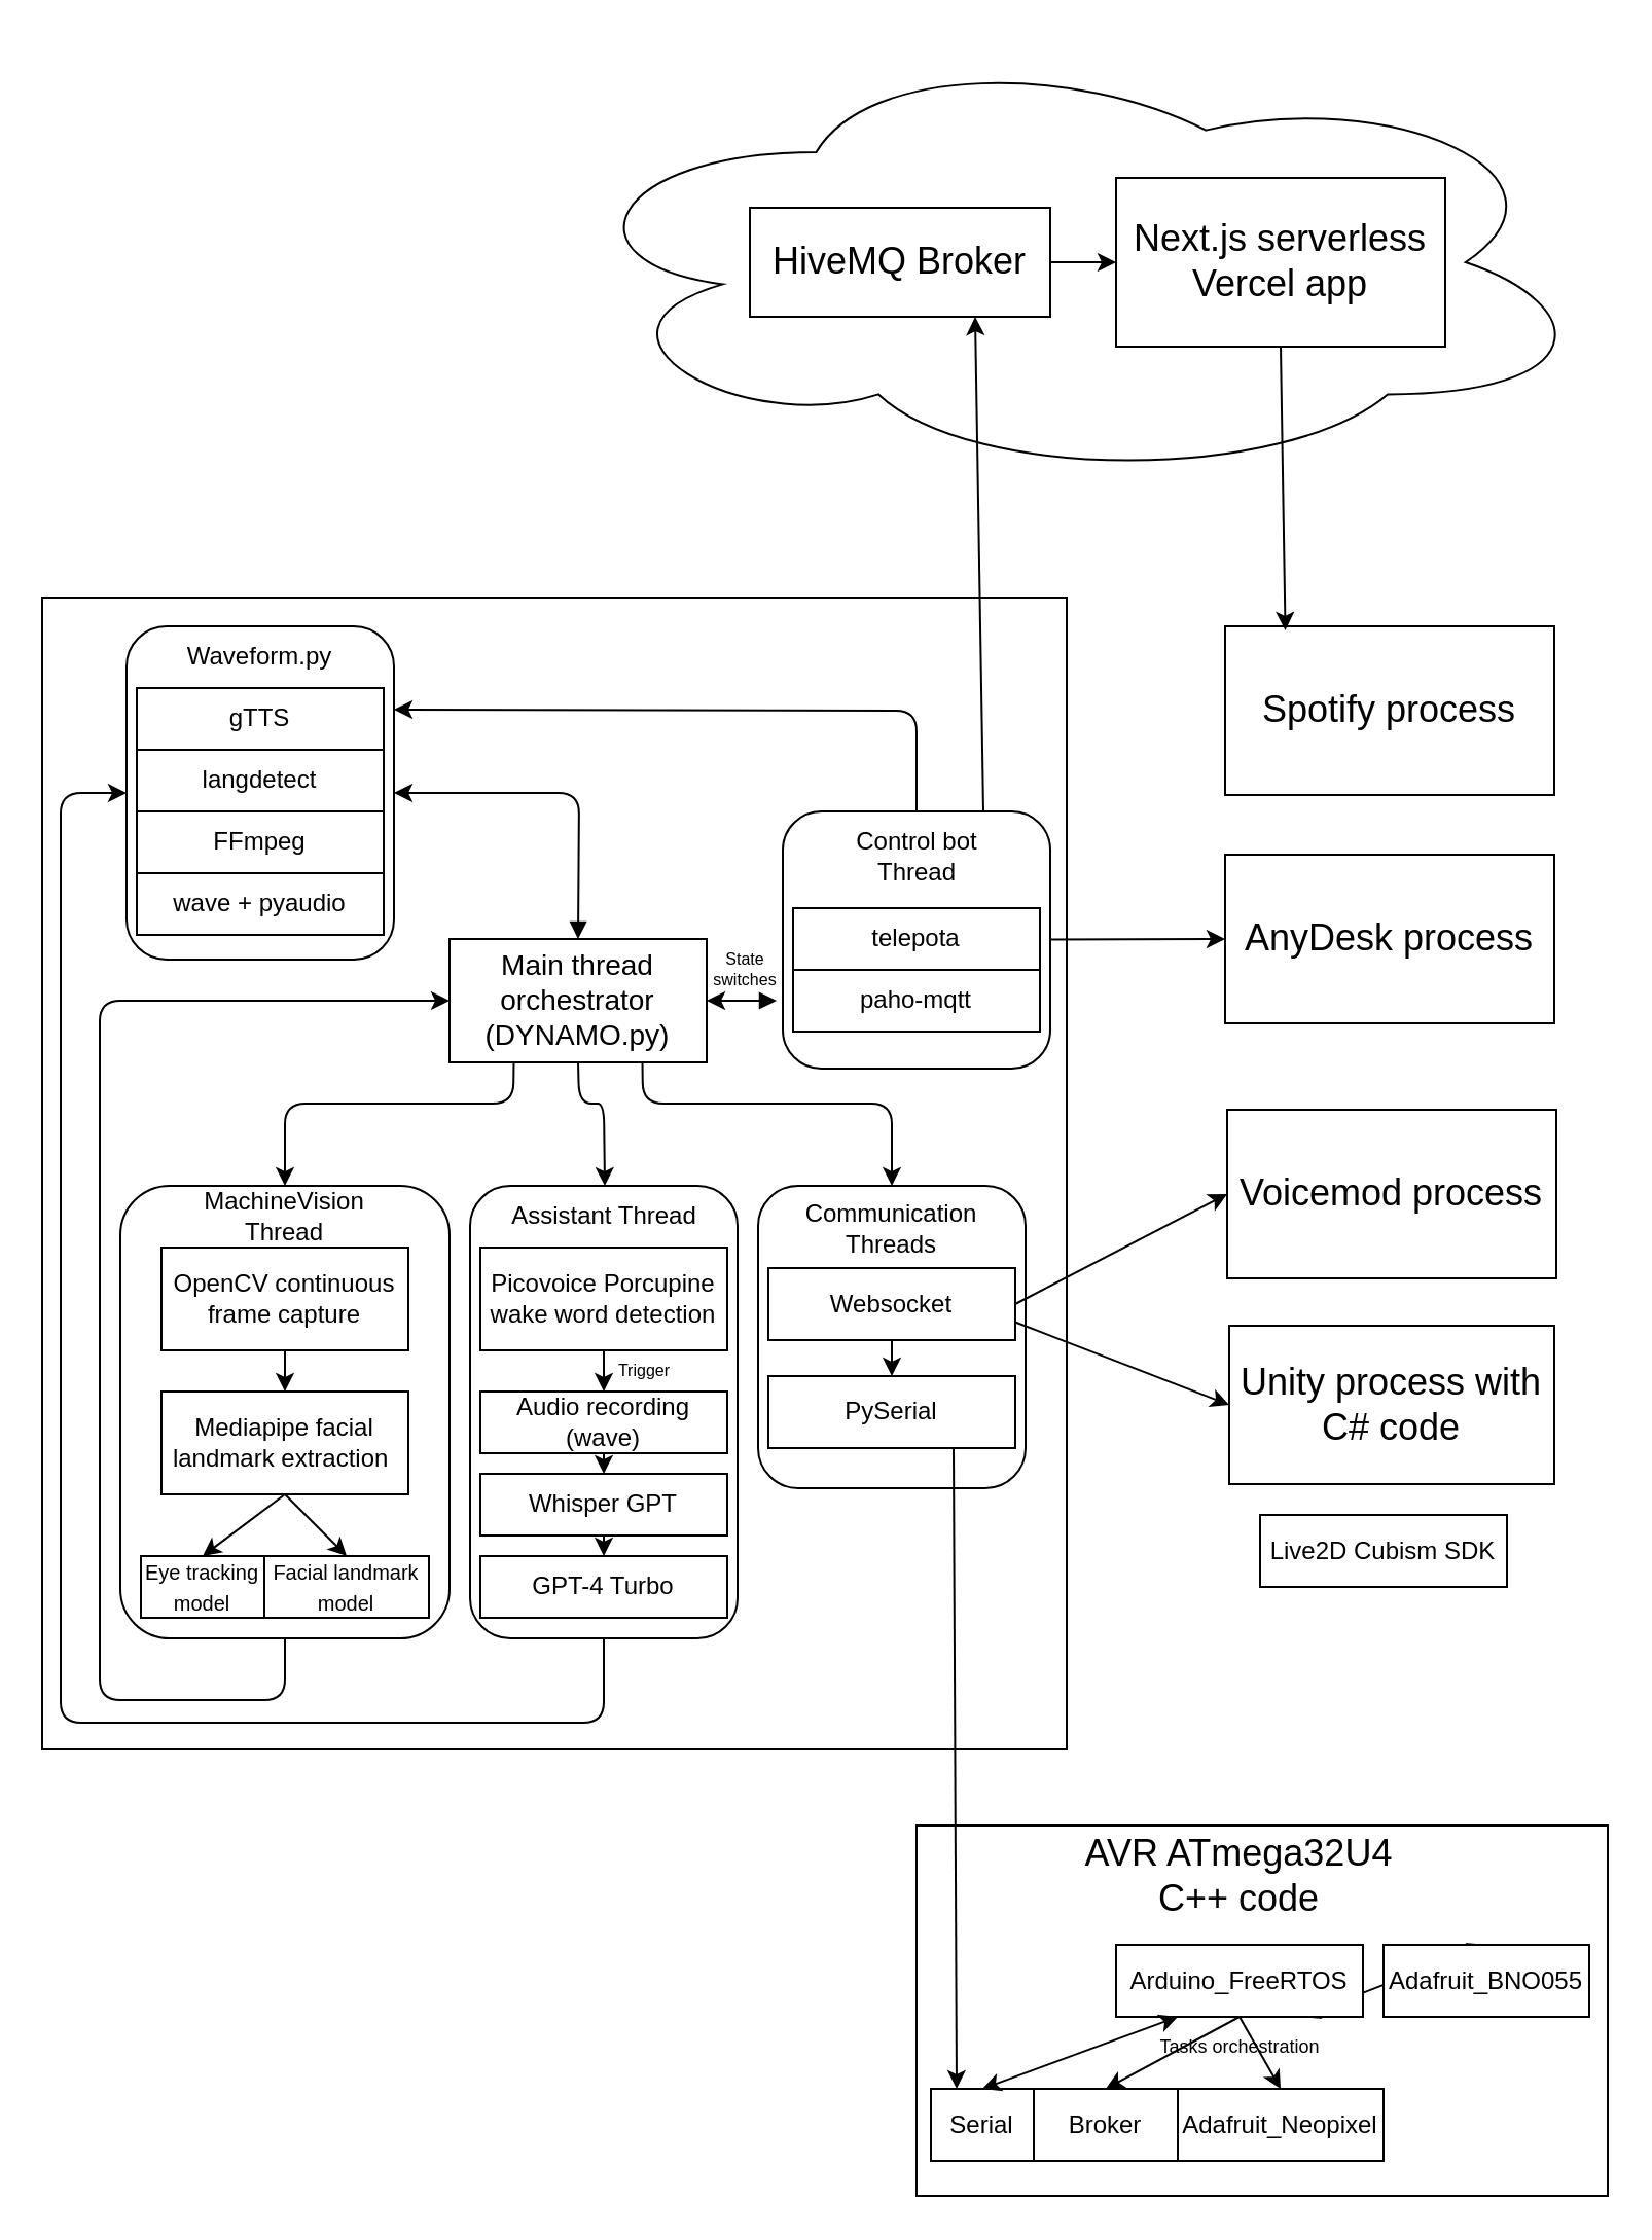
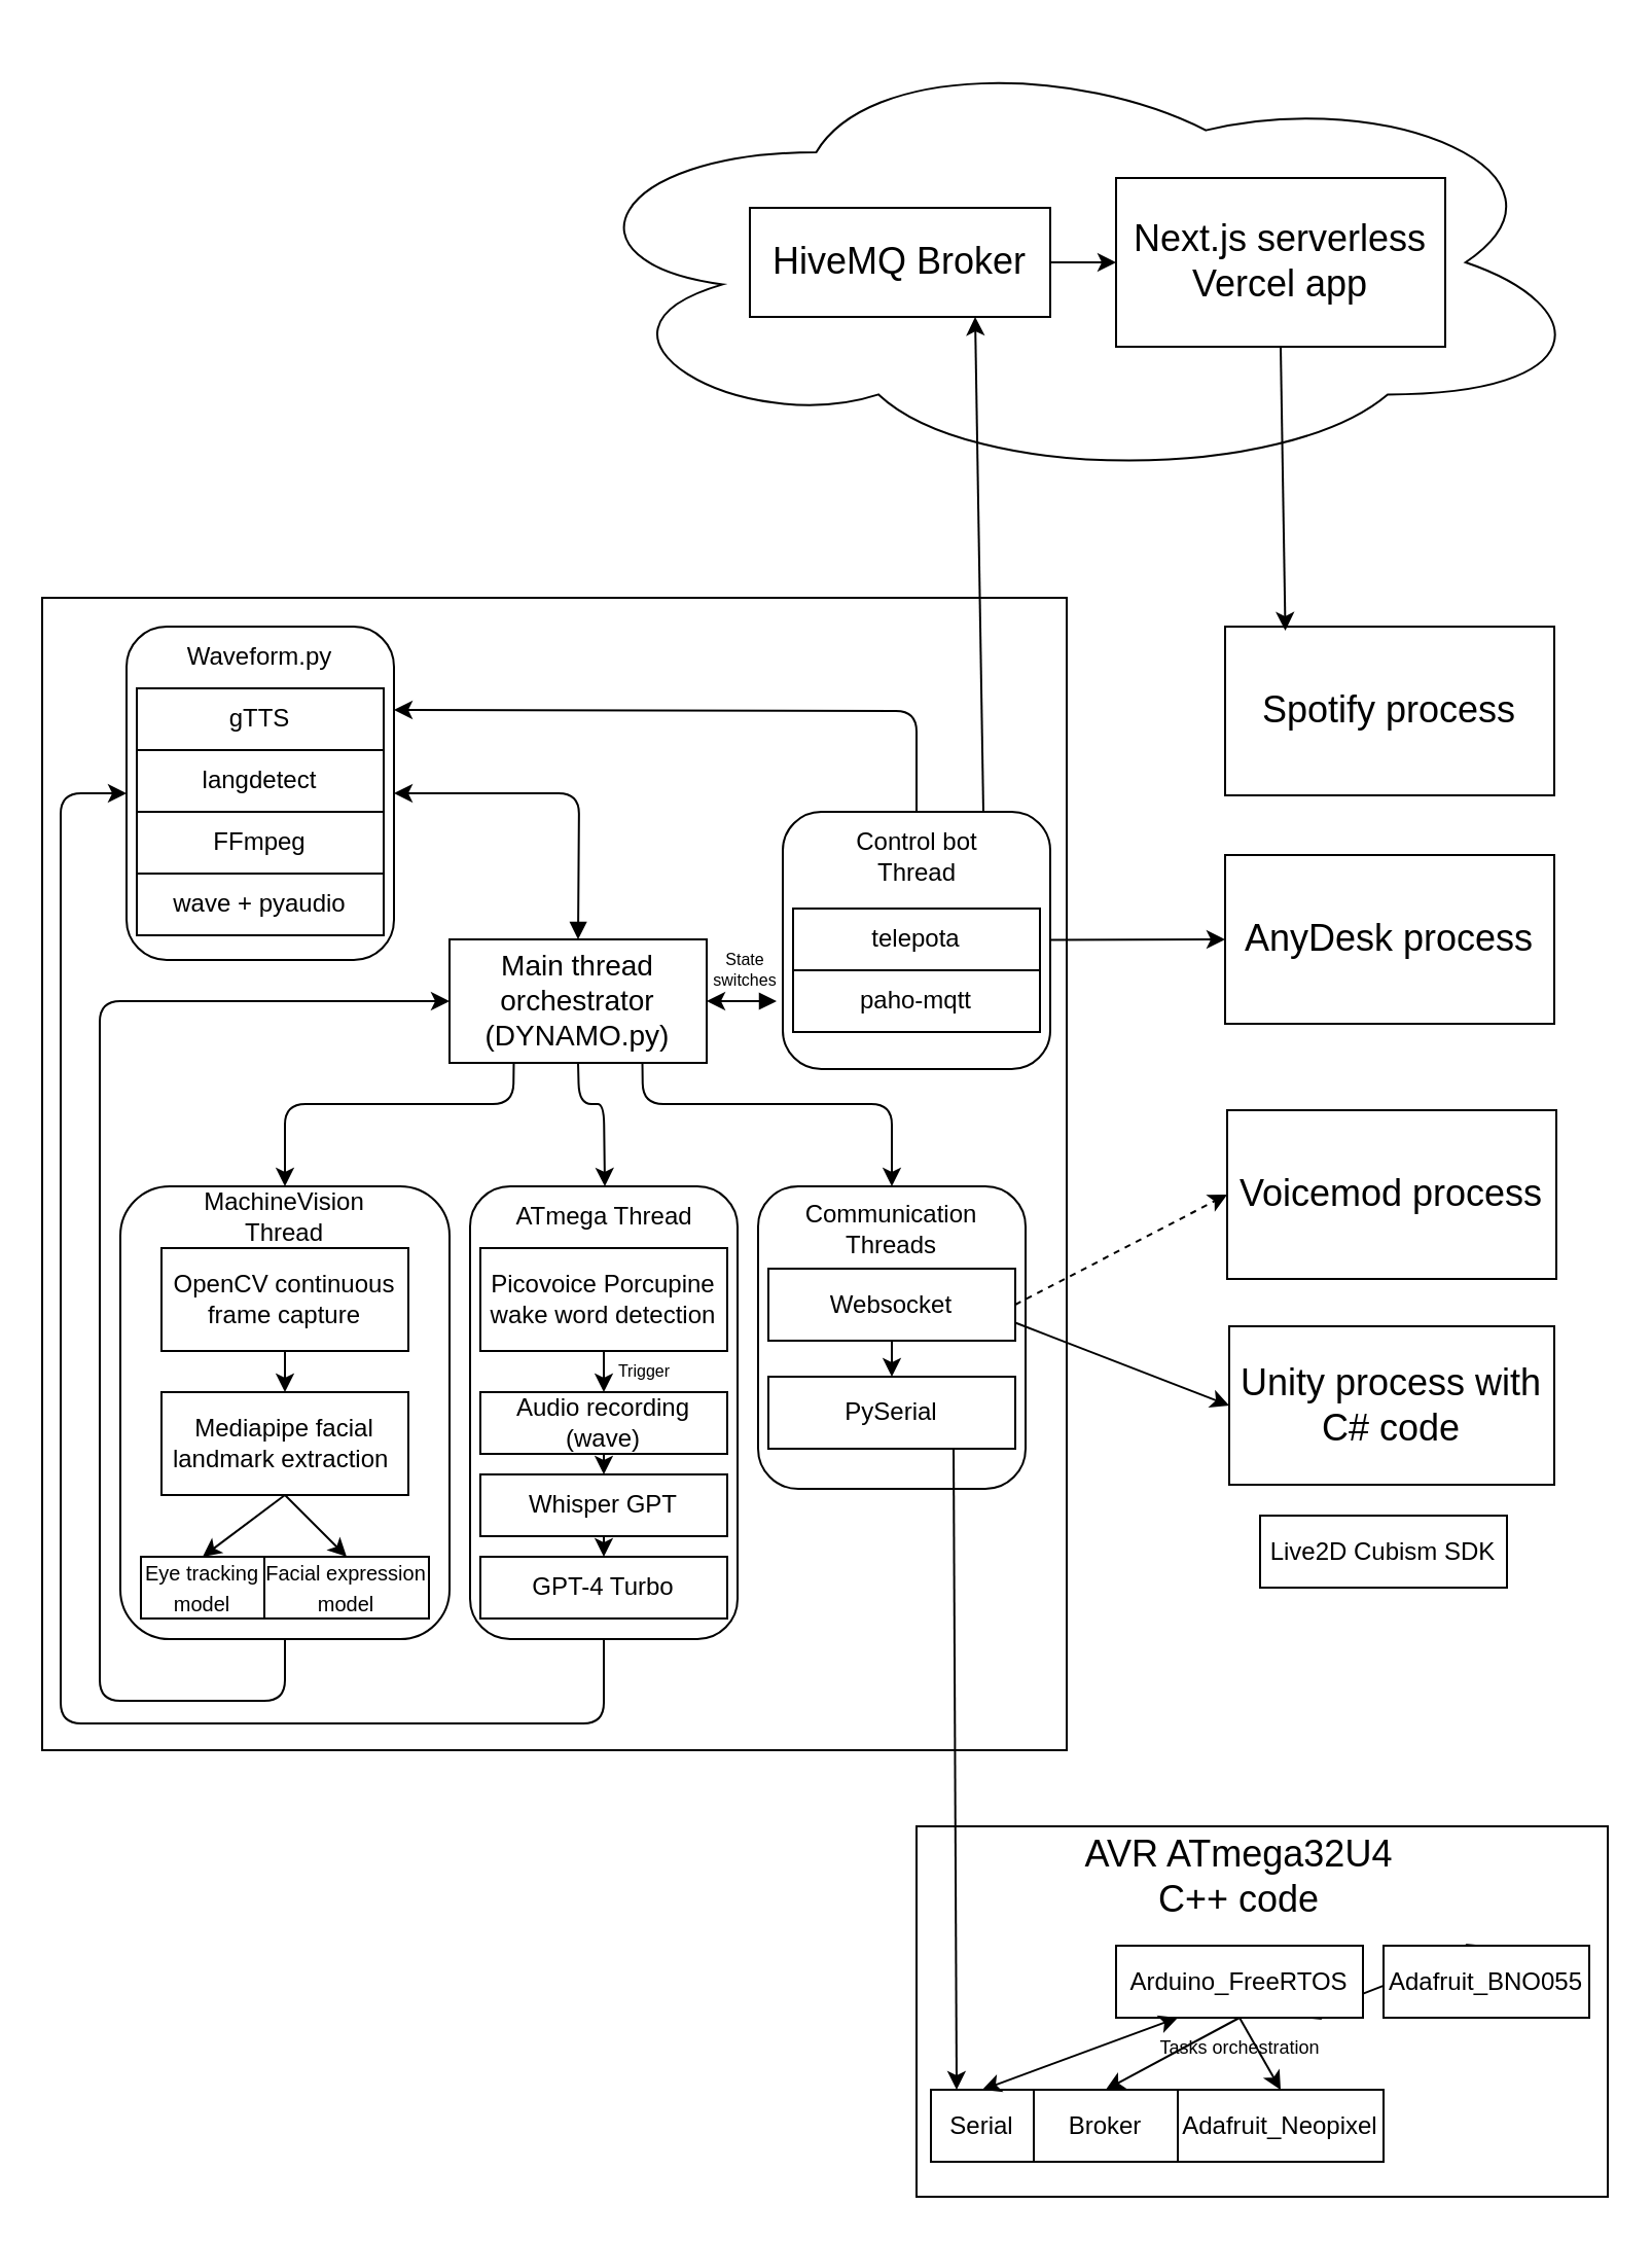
- <mxCell id="23" value="Assistant Thread" style="text;html=1;strokeColor=none;fillColor=none;align=center;verticalAlign=middle;whiteSpace=wrap;rounded=0;fontSize=12;" parent="1" vertex="1"><mxGeometry x="246" y="576" width="95" height="30" as="geometry" /></mxCell>
+ <mxCell id="23" value="ATmega Thread" style="text;html=1;strokeColor=none;fillColor=none;align=center;verticalAlign=middle;whiteSpace=wrap;rounded=0;fontSize=12;" parent="1" vertex="1"><mxGeometry x="246" y="576" width="95" height="30" as="geometry" /></mxCell>
- <mxCell id="34" style="edgeStyle=none;html=1;exitX=1;exitY=0.5;exitDx=0;exitDy=0;entryX=0;entryY=0.5;entryDx=0;entryDy=0;" parent="1" source="36" target="39" edge="1"><mxGeometry relative="1" as="geometry"><mxPoint x="569" y="516" as="targetPoint" /></mxGeometry></mxCell>
+ <mxCell id="34" style="edgeStyle=none;html=1;exitX=1;exitY=0.5;exitDx=0;exitDy=0;entryX=0;entryY=0.5;entryDx=0;entryDy=0;dashed=1;" parent="1" source="36" target="39" edge="1"><mxGeometry relative="1" as="geometry"><mxPoint x="569" y="516" as="targetPoint" /></mxGeometry></mxCell>
- <mxCell id="19" value="&lt;font style=&quot;font-size: 10px;&quot;&gt;Facial landmark model&lt;/font&gt;" style="rounded=0;whiteSpace=wrap;html=1;fontSize=12;" parent="1" vertex="1"><mxGeometry x="128" y="756" width="80" height="30" as="geometry" /></mxCell>
+ <mxCell id="19" value="&lt;font style=&quot;font-size: 10px;&quot;&gt;Facial expression model&lt;/font&gt;" style="rounded=0;whiteSpace=wrap;html=1;fontSize=12;" parent="1" vertex="1"><mxGeometry x="128" y="756" width="80" height="30" as="geometry" /></mxCell>
